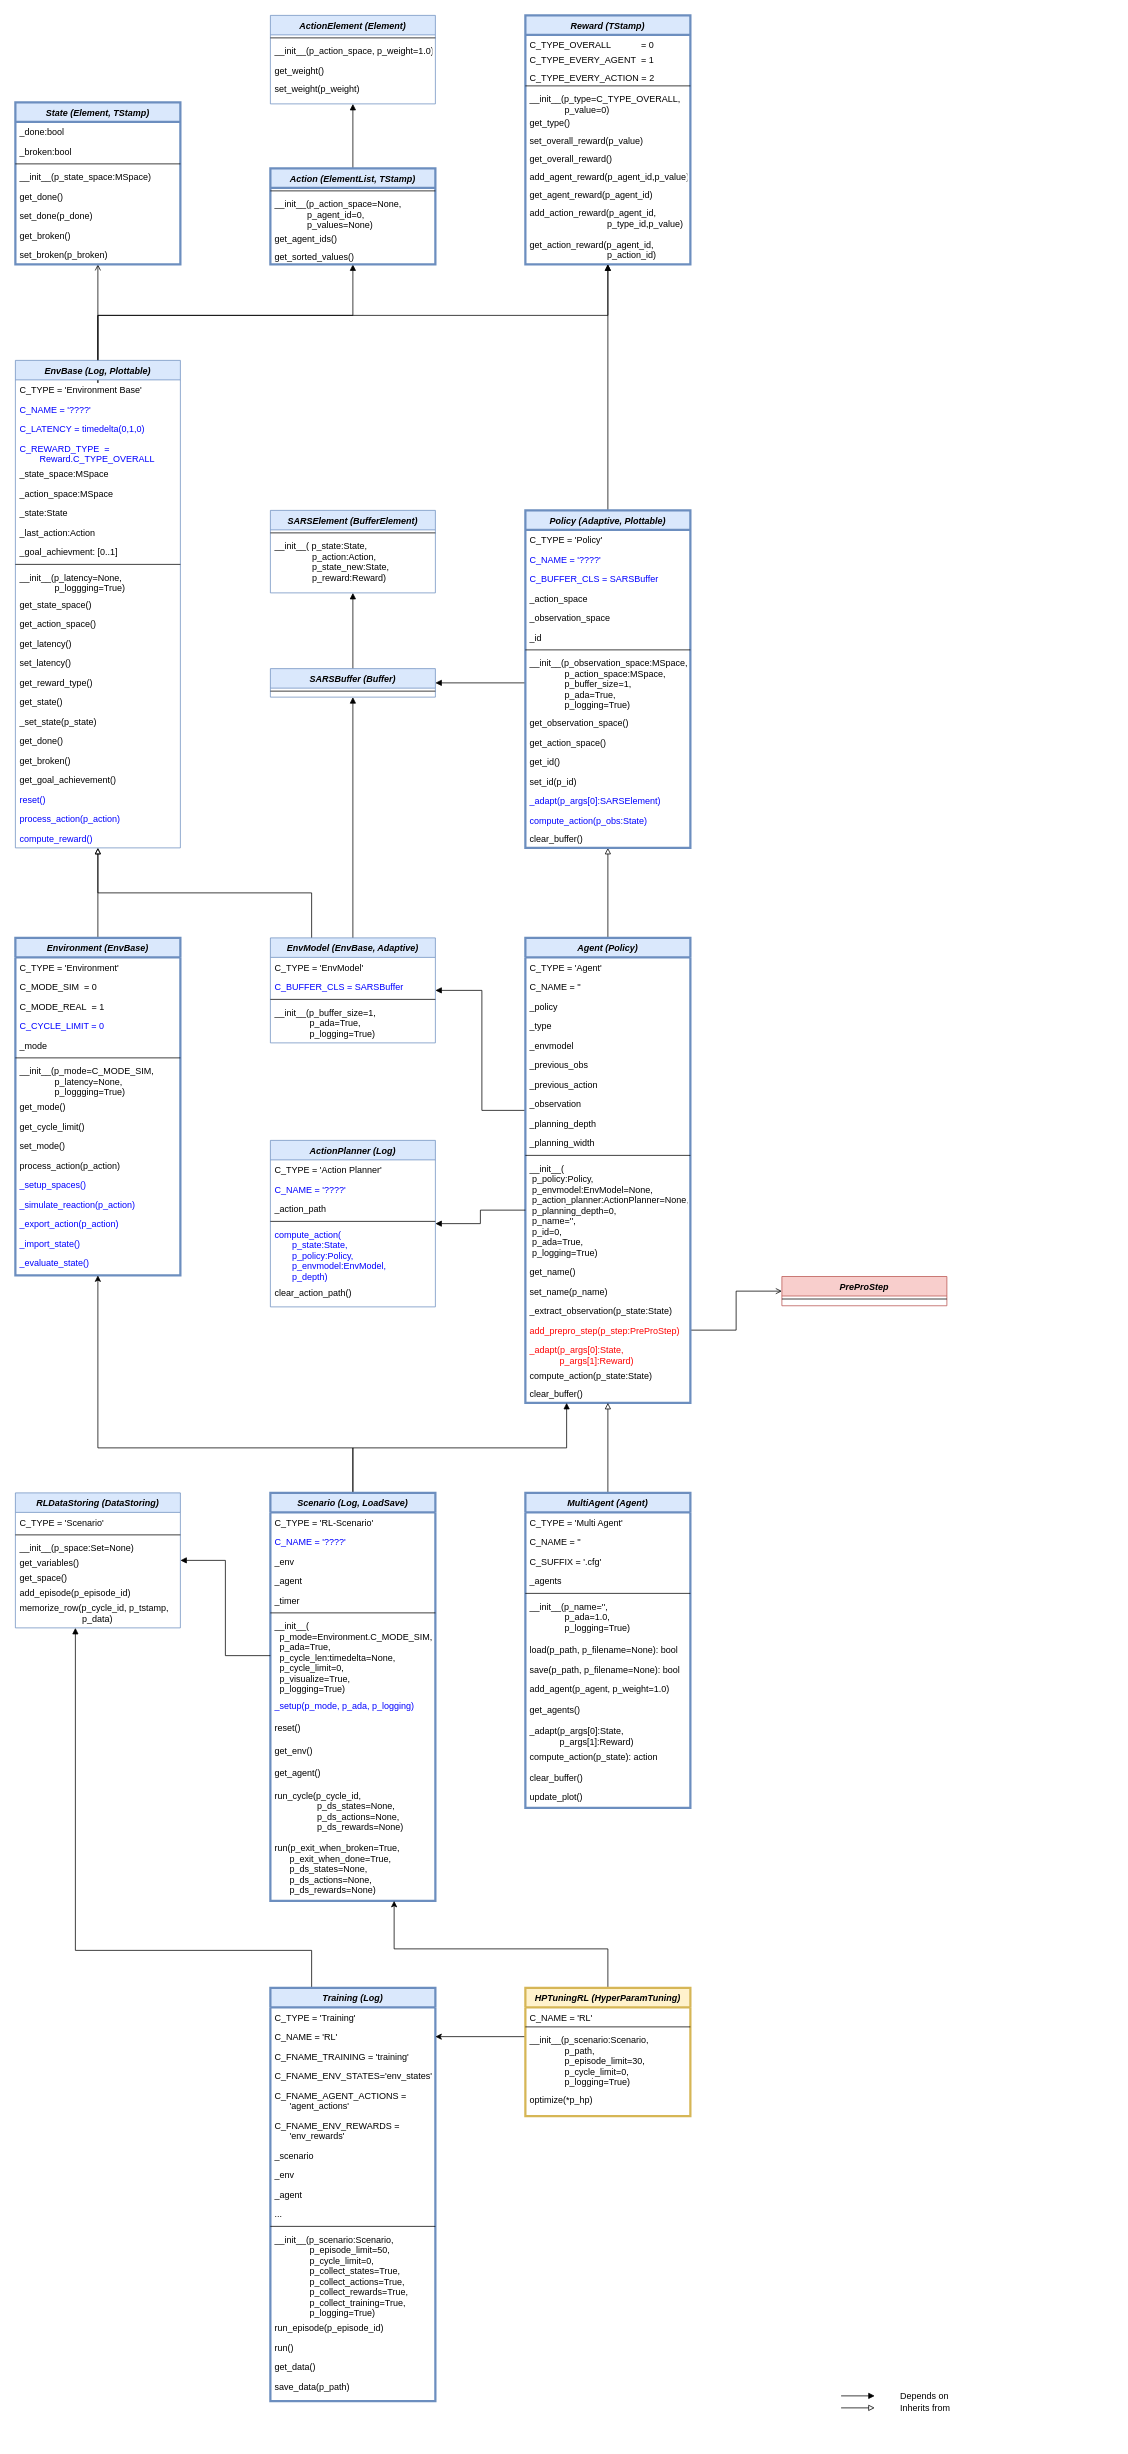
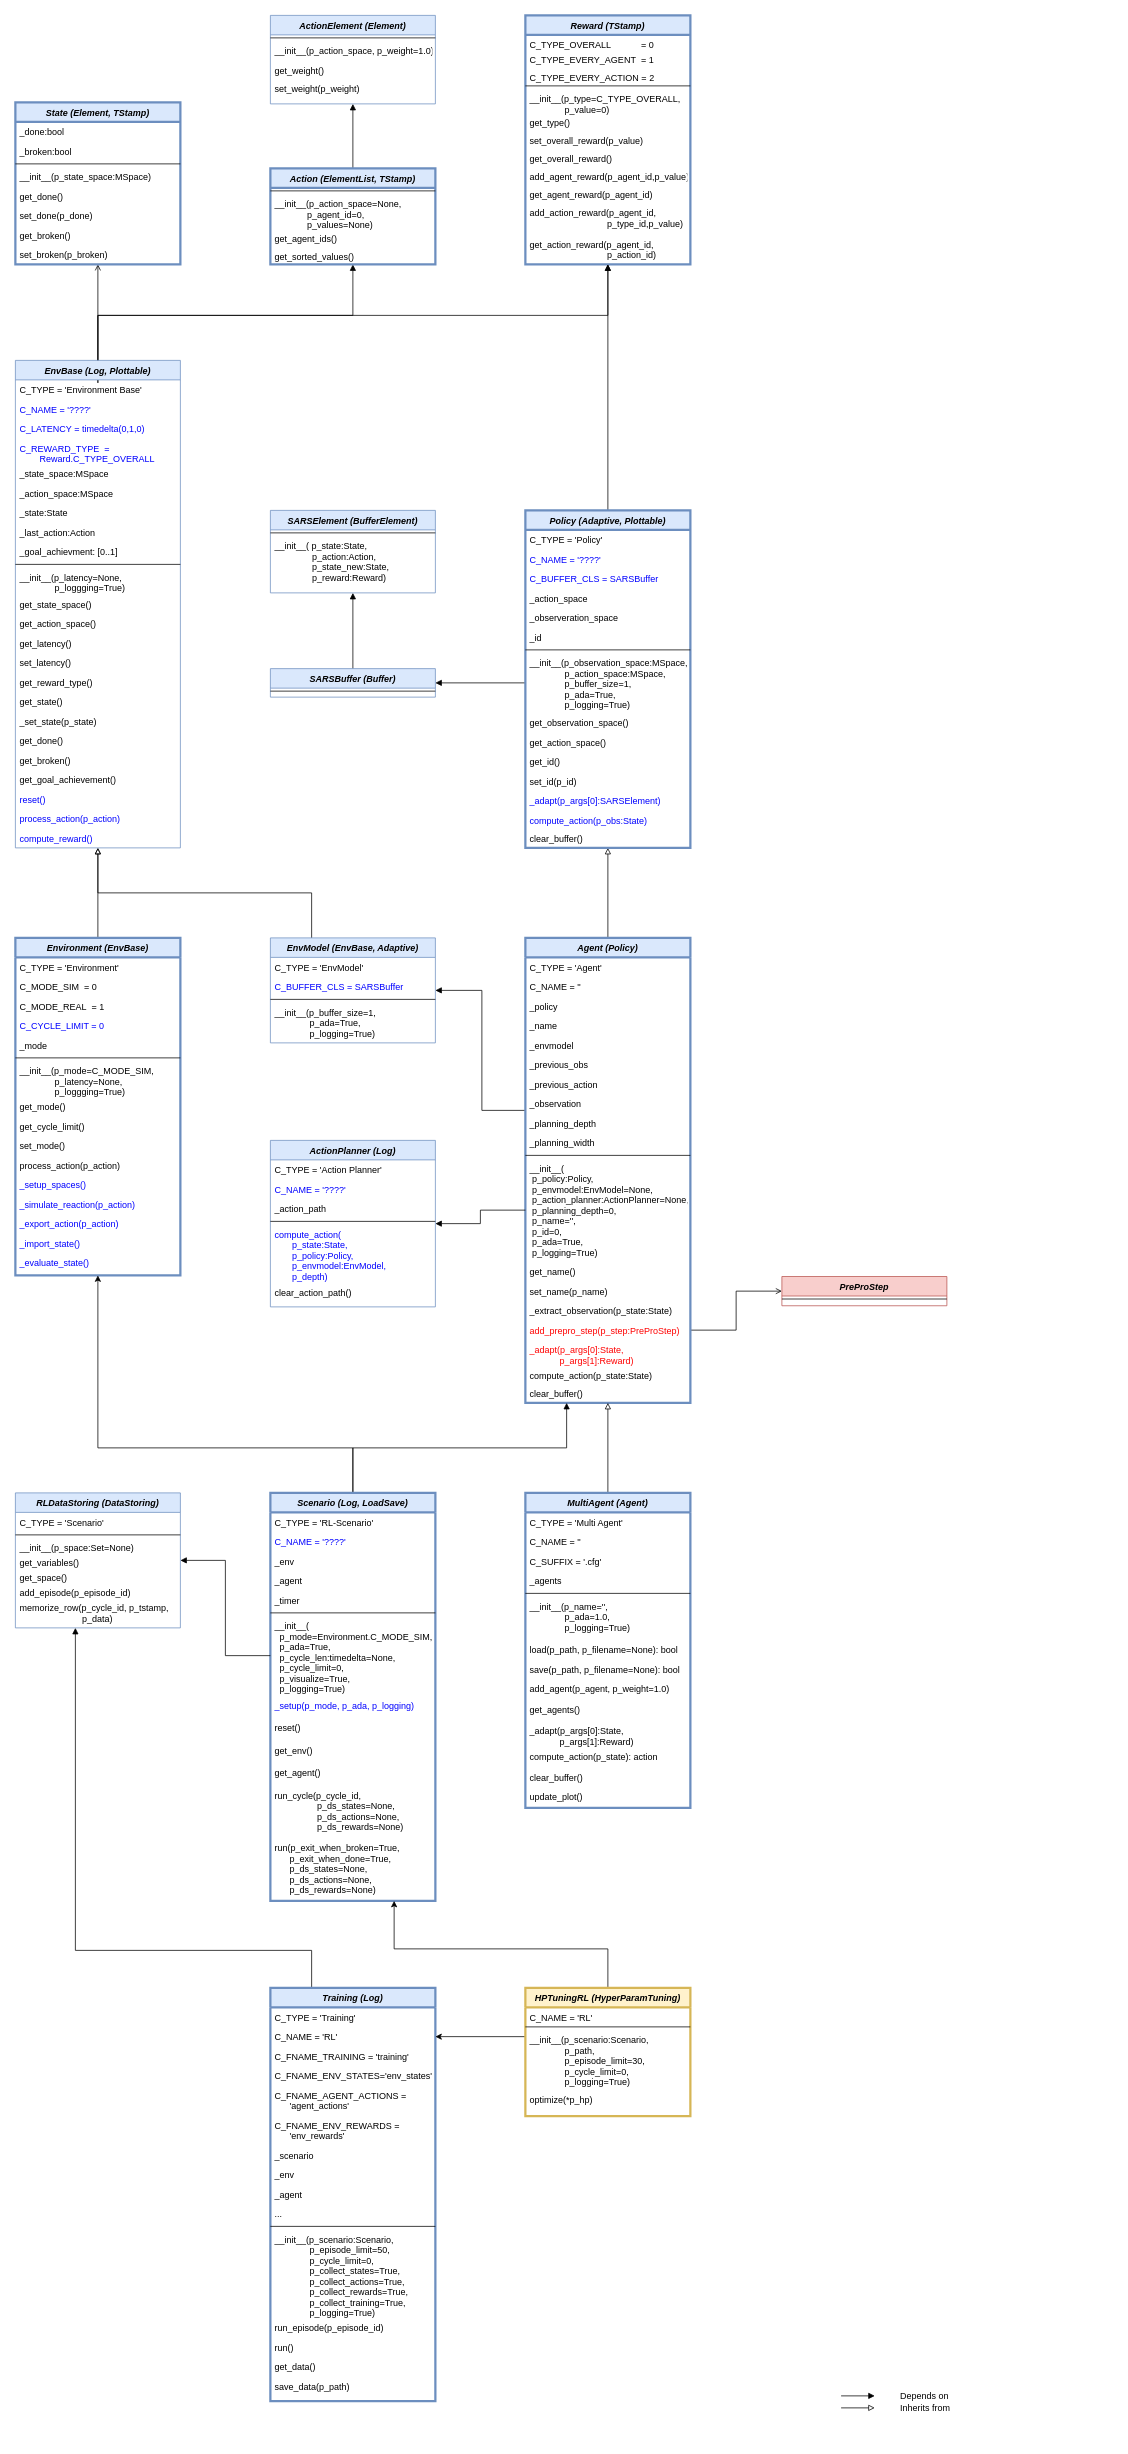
- <mxCell id="160" value="_observation_space" style="text;align=left;verticalAlign=top;spacingLeft=4;spacingRight=4;overflow=hidden;rotatable=0;points=[[0,0.5],[1,0.5]];portConstraint=eastwest;" parent="155" vertex="1"><mxGeometry y="130" width="220" height="26" as="geometry" /></mxCell>
+ <mxCell id="160" value="_observeration_space" style="text;align=left;verticalAlign=top;spacingLeft=4;spacingRight=4;overflow=hidden;rotatable=0;points=[[0,0.5],[1,0.5]];portConstraint=eastwest;" parent="155" vertex="1"><mxGeometry y="130" width="220" height="26" as="geometry" /></mxCell>
- <mxCell id="141" style="edgeStyle=orthogonalEdgeStyle;rounded=0;orthogonalLoop=1;jettySize=auto;html=1;endArrow=block;endFill=1;" parent="1" source="142" target="148" edge="1"><mxGeometry relative="1" as="geometry" /></mxCell>
- <mxCell id="29" value="_type" style="text;align=left;verticalAlign=top;spacingLeft=4;spacingRight=4;overflow=hidden;rotatable=0;points=[[0,0.5],[1,0.5]];portConstraint=eastwest;" parent="25" vertex="1"><mxGeometry y="104" width="220" height="26" as="geometry" /></mxCell>
+ <mxCell id="29" value="_name" style="text;align=left;verticalAlign=top;spacingLeft=4;spacingRight=4;overflow=hidden;rotatable=0;points=[[0,0.5],[1,0.5]];portConstraint=eastwest;" parent="25" vertex="1"><mxGeometry y="104" width="220" height="26" as="geometry" /></mxCell>
